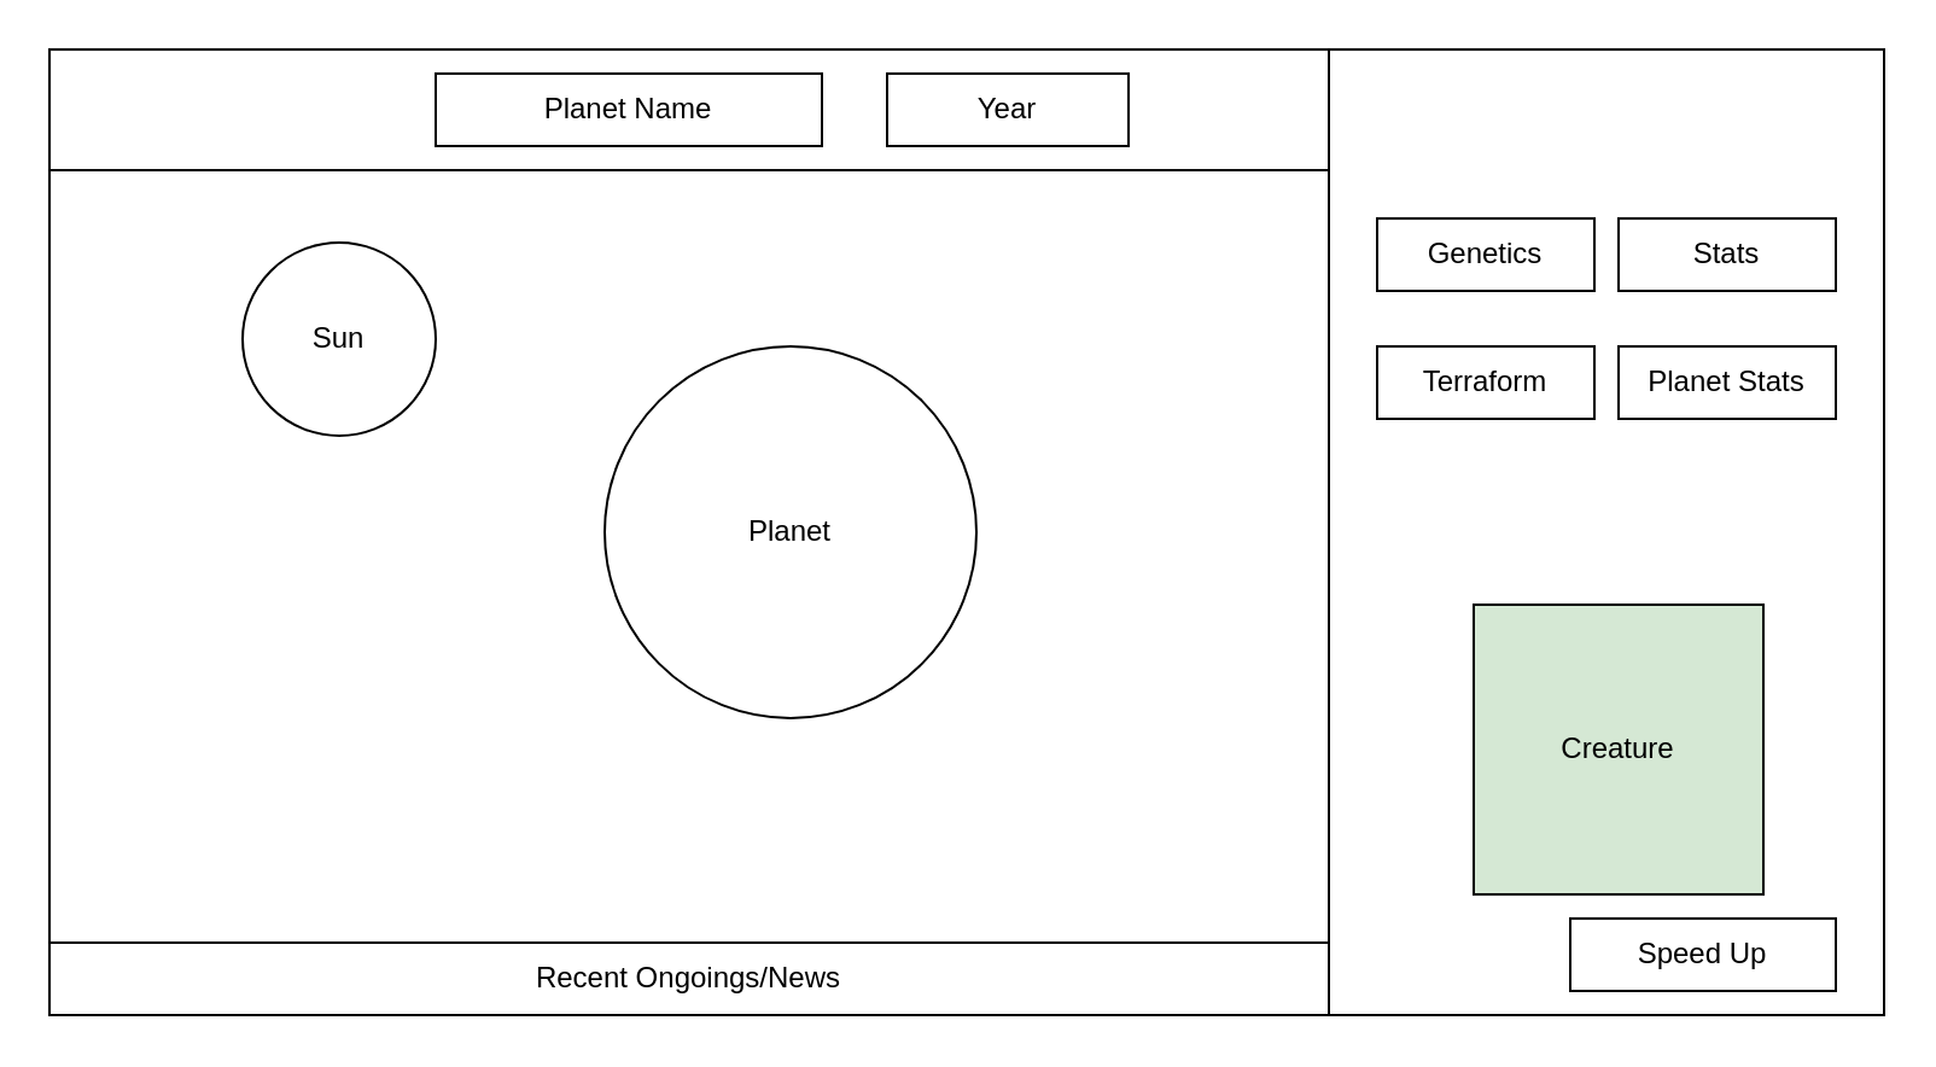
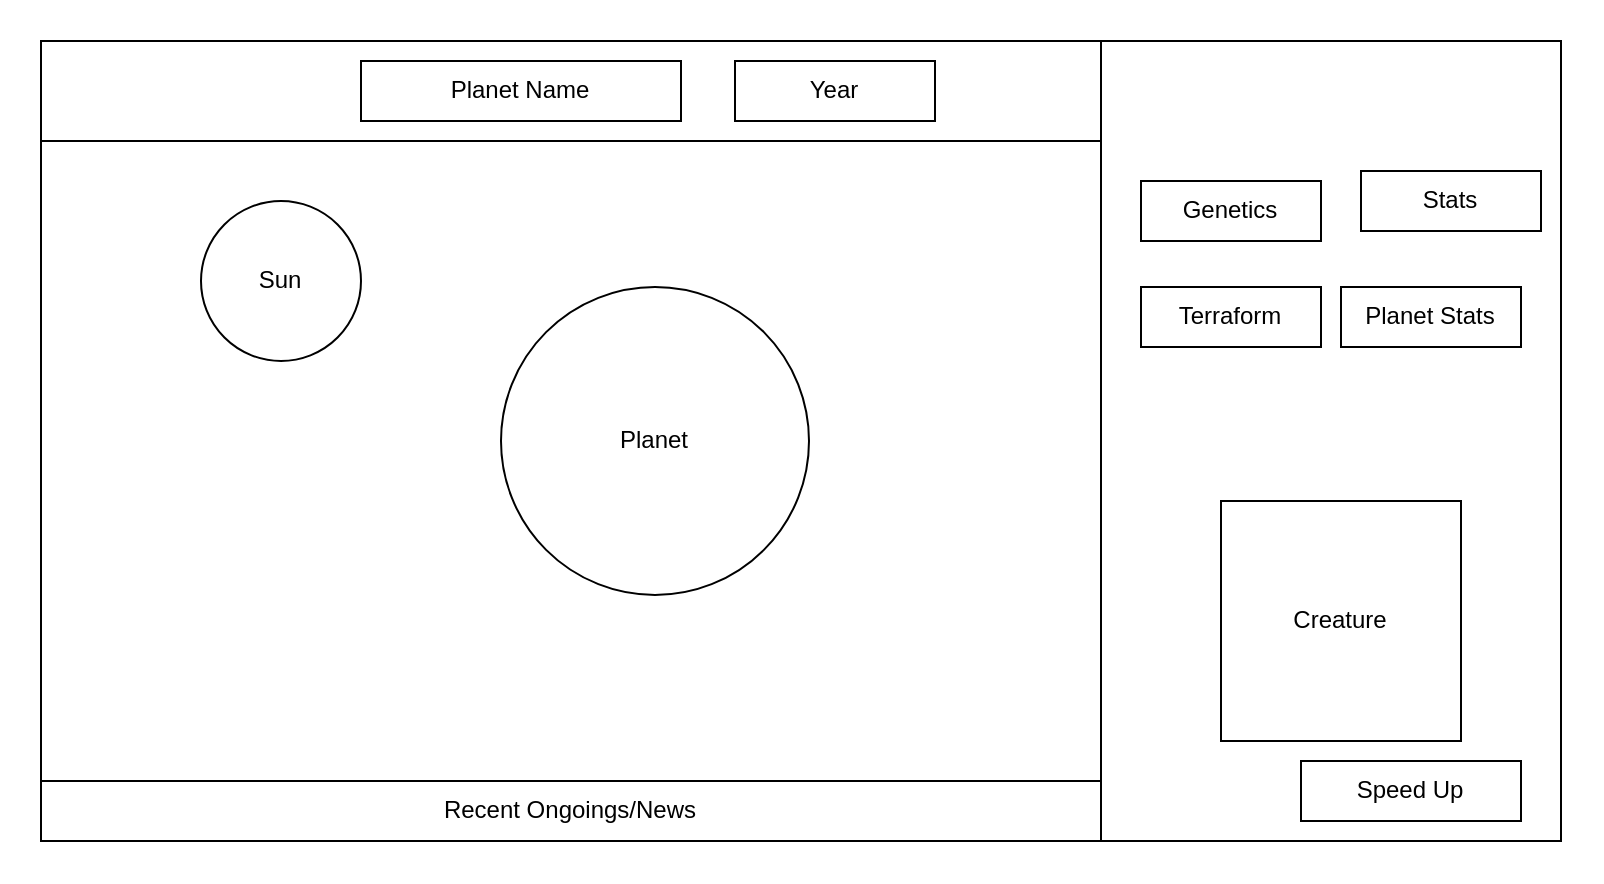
- <mxCell id="12" value="Stats" style="rounded=0;whiteSpace=wrap;html=1;" vertex="1" parent="1"><mxGeometry x="670" y="90" width="90" height="30" as="geometry" /></mxCell>
+ <mxCell id="12" value="Stats" style="rounded=0;whiteSpace=wrap;html=1;" vertex="1" parent="1"><mxGeometry x="680" y="85" width="90" height="30" as="geometry" /></mxCell>
- <mxCell id="10" value="Creature" style="whiteSpace=wrap;html=1;aspect=fixed;fillColor=#d5e8d4;" vertex="1" parent="1"><mxGeometry x="610" y="250" width="120" height="120" as="geometry" /></mxCell>
+ <mxCell id="10" value="Creature" style="whiteSpace=wrap;html=1;aspect=fixed;" vertex="1" parent="1"><mxGeometry x="610" y="250" width="120" height="120" as="geometry" /></mxCell>
